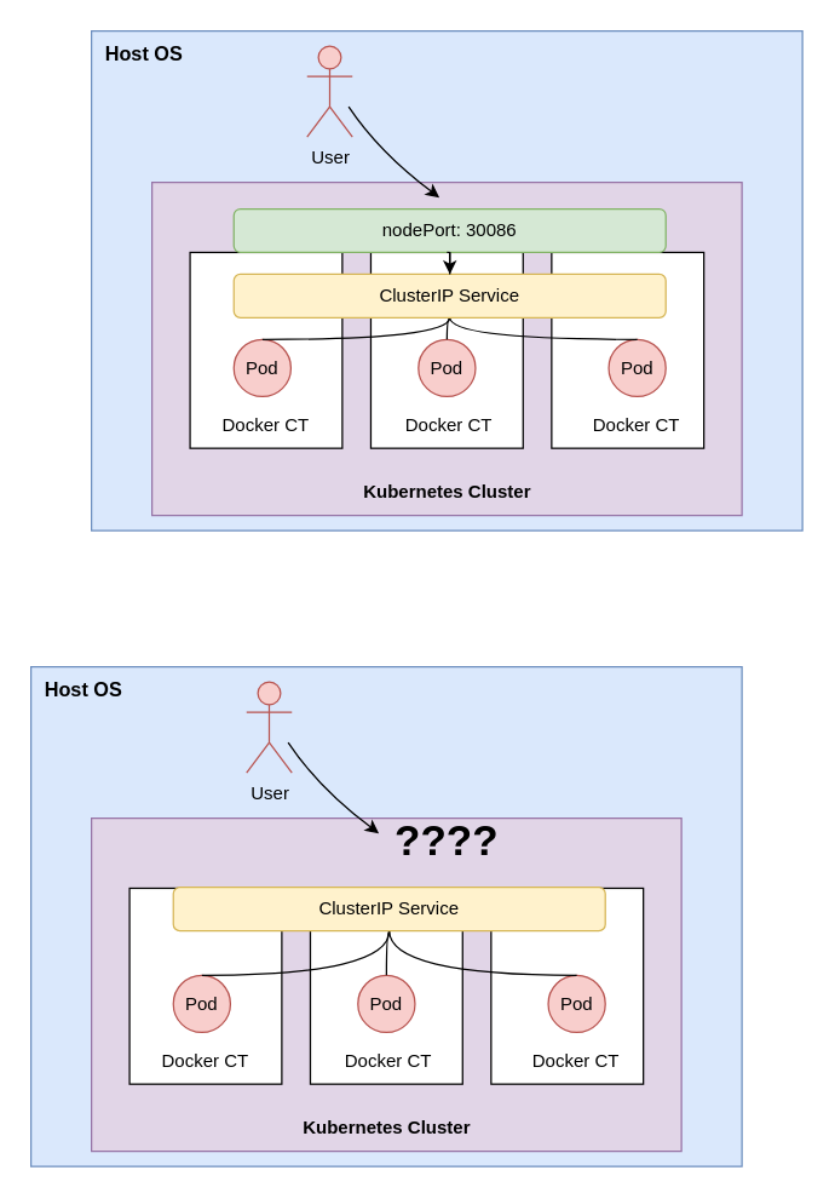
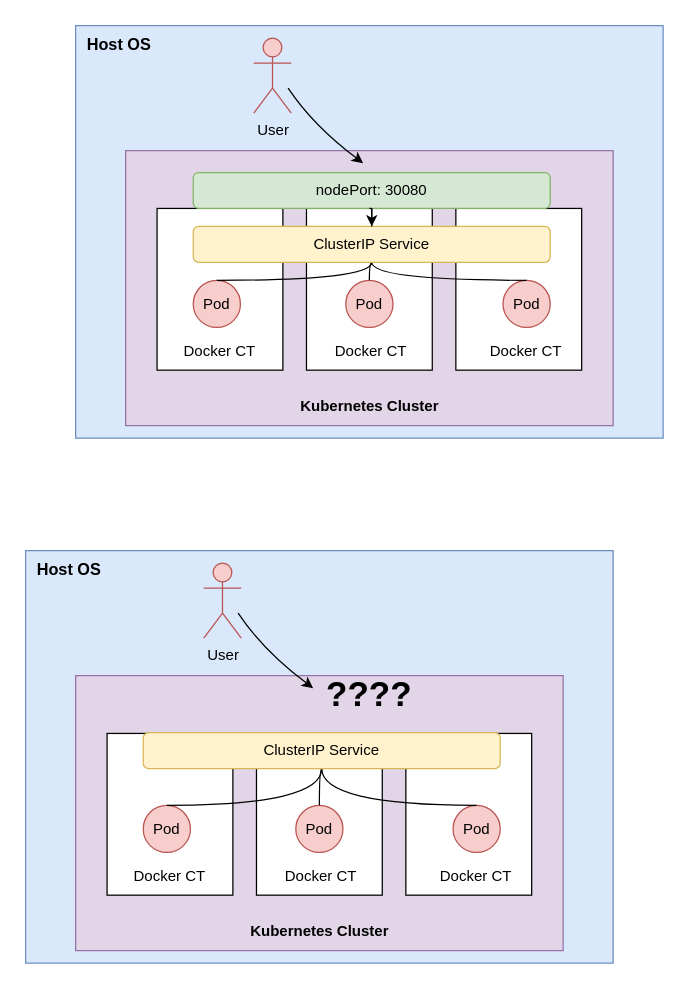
- <mxCell id="9" value="nodePort: 30086" style="rounded=1;whiteSpace=wrap;html=1;fillColor=#d5e8d4;strokeColor=#82b366;" vertex="1" parent="1"><mxGeometry x="154.097" y="137.5" width="285.581" height="28.75" as="geometry" /></mxCell>
+ <mxCell id="9" value="nodePort: 30080" style="rounded=1;whiteSpace=wrap;html=1;fillColor=#d5e8d4;strokeColor=#82b366;" vertex="1" parent="1"><mxGeometry x="154.097" y="137.5" width="285.581" height="28.75" as="geometry" /></mxCell>
